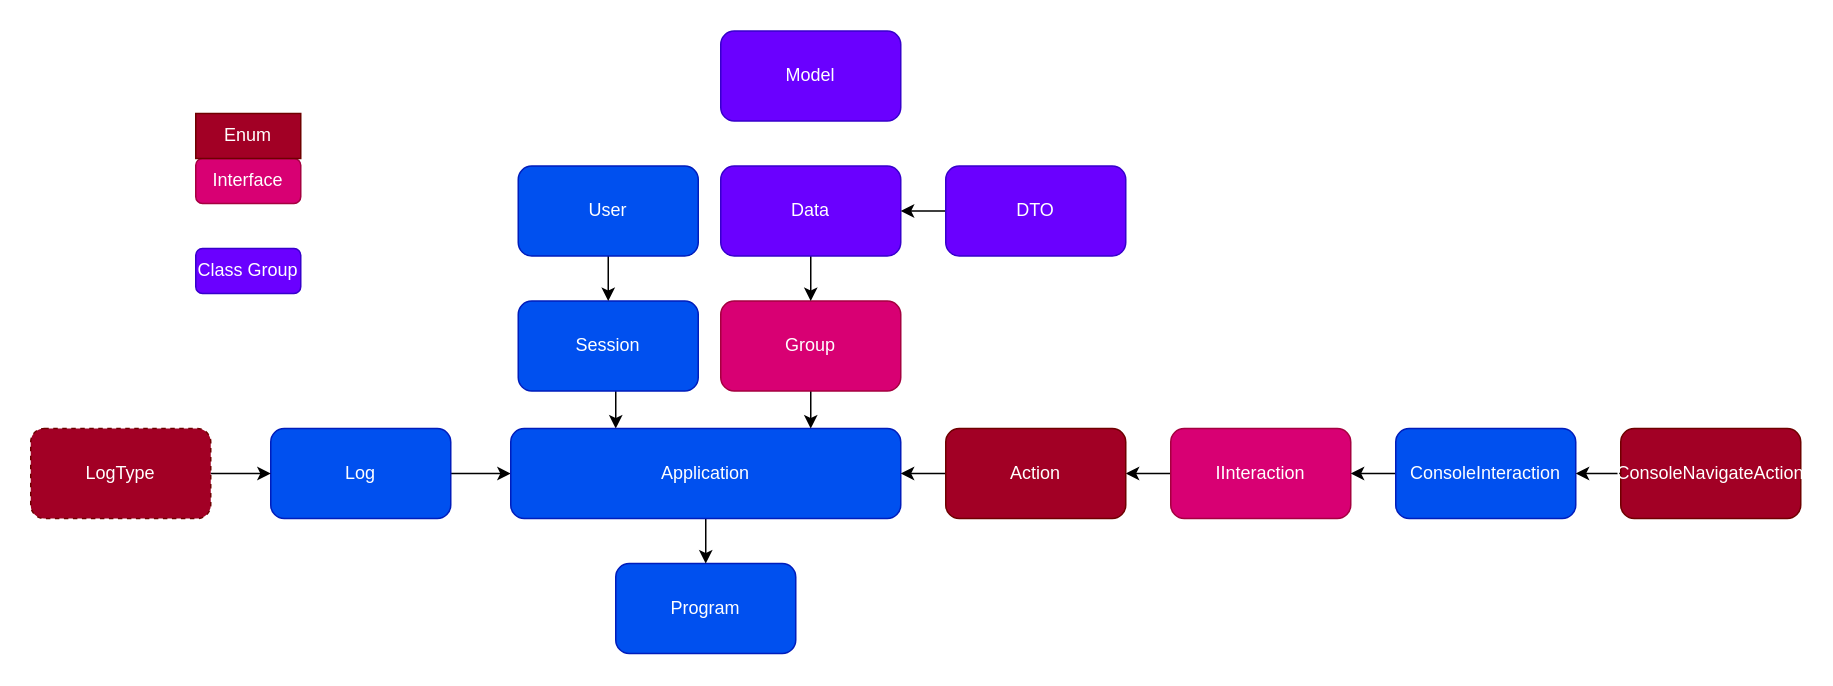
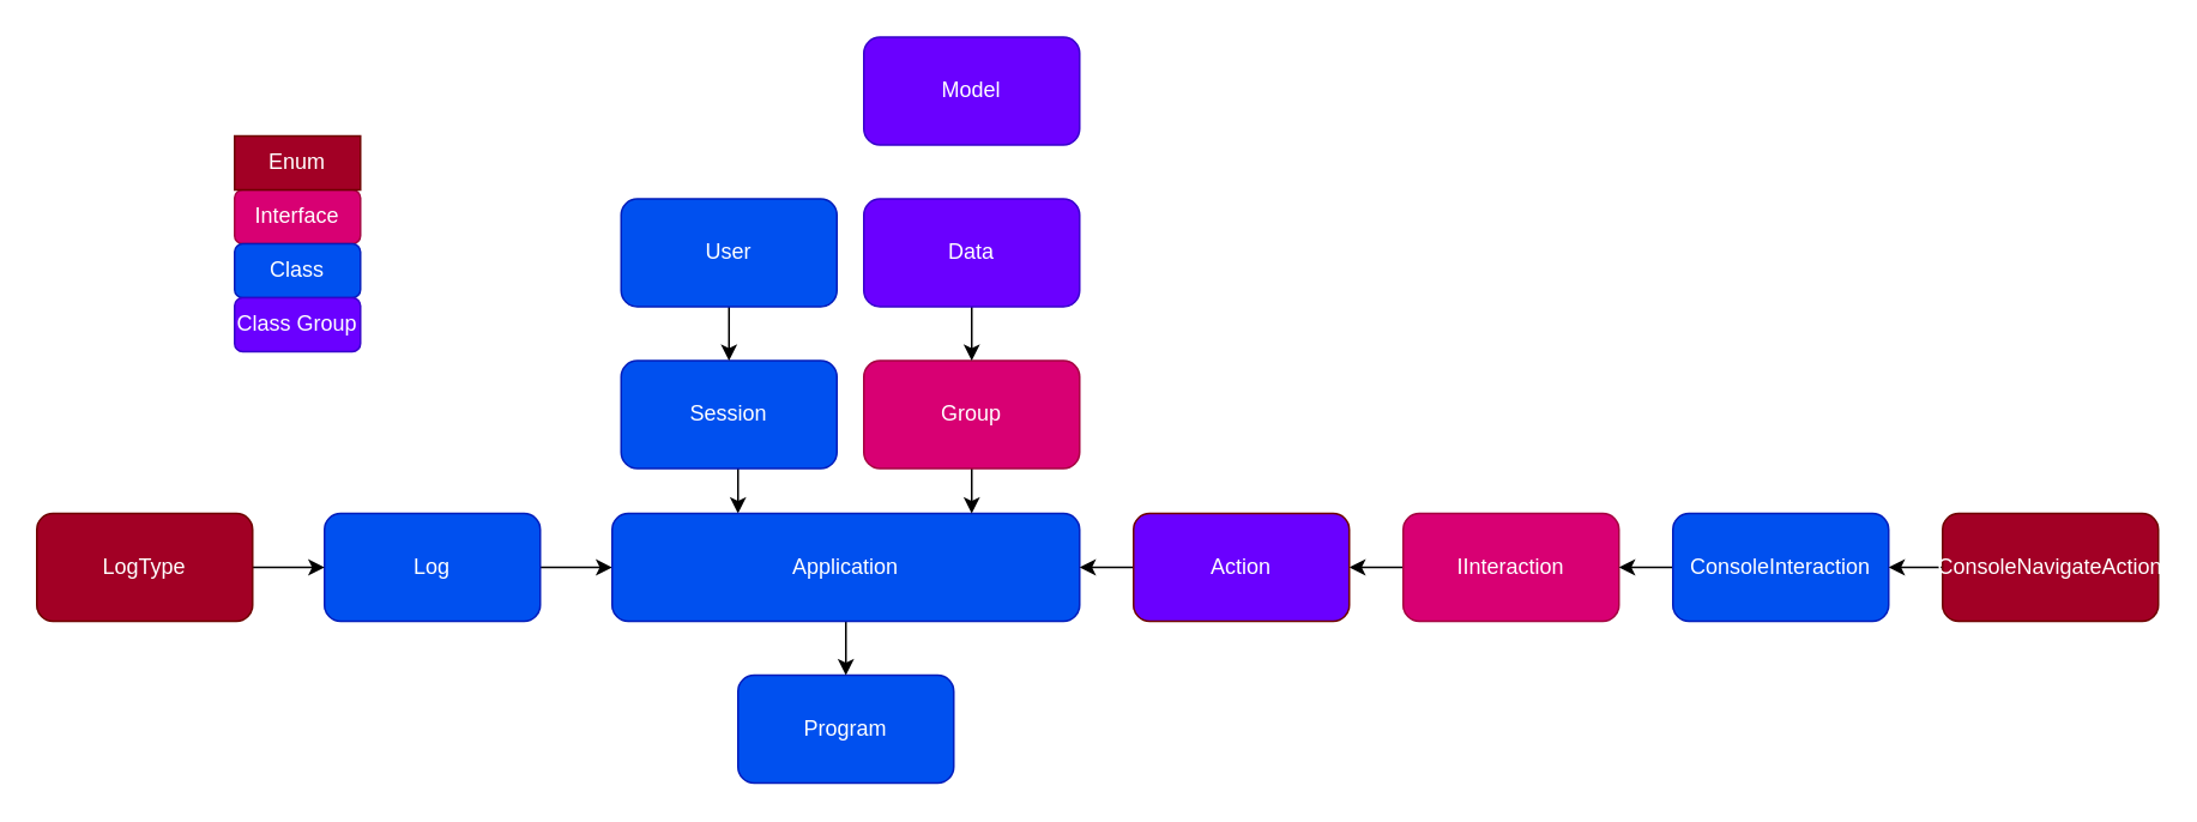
- <mxCell id="30" value="" style="edgeStyle=orthogonalEdgeStyle;rounded=0;orthogonalLoop=1;jettySize=auto;html=1;" parent="1" source="31" target="27" edge="1"><mxGeometry relative="1" as="geometry" /></mxCell>
- <mxCell id="31" value="DTO" style="rounded=1;whiteSpace=wrap;html=1;fillColor=#6a00ff;fontColor=#ffffff;strokeColor=#3700CC;" parent="1" vertex="1"><mxGeometry x="630" y="110" width="120" height="60" as="geometry" /></mxCell>
+ <mxCell id="14" value="Class" style="rounded=1;whiteSpace=wrap;html=1;fillColor=#0050ef;fontColor=#ffffff;strokeColor=#001DBC;" parent="1" vertex="1"><mxGeometry x="130" y="135" width="70" height="30" as="geometry" /></mxCell>
- <mxCell id="17" value="LogType" style="rounded=1;whiteSpace=wrap;html=1;fillColor=#a20025;fontColor=#ffffff;strokeColor=#6F0000;dashed=1;" parent="1" vertex="1"><mxGeometry x="20" y="285" width="120" height="60" as="geometry" /></mxCell>
+ <mxCell id="17" value="LogType" style="rounded=1;whiteSpace=wrap;html=1;fillColor=#a20025;fontColor=#ffffff;strokeColor=#6F0000;" parent="1" vertex="1"><mxGeometry x="20" y="285" width="120" height="60" as="geometry" /></mxCell>
- <mxCell id="23" value="Action" style="rounded=1;whiteSpace=wrap;html=1;fillColor=#a20025;fontColor=#ffffff;strokeColor=#6F0000;" parent="1" vertex="1"><mxGeometry x="630" y="285" width="120" height="60" as="geometry" /></mxCell>
+ <mxCell id="23" value="Action" style="rounded=1;whiteSpace=wrap;html=1;fillColor=#6a00ff;fontColor=#ffffff;strokeColor=#6F0000;" parent="1" vertex="1"><mxGeometry x="630" y="285" width="120" height="60" as="geometry" /></mxCell>
